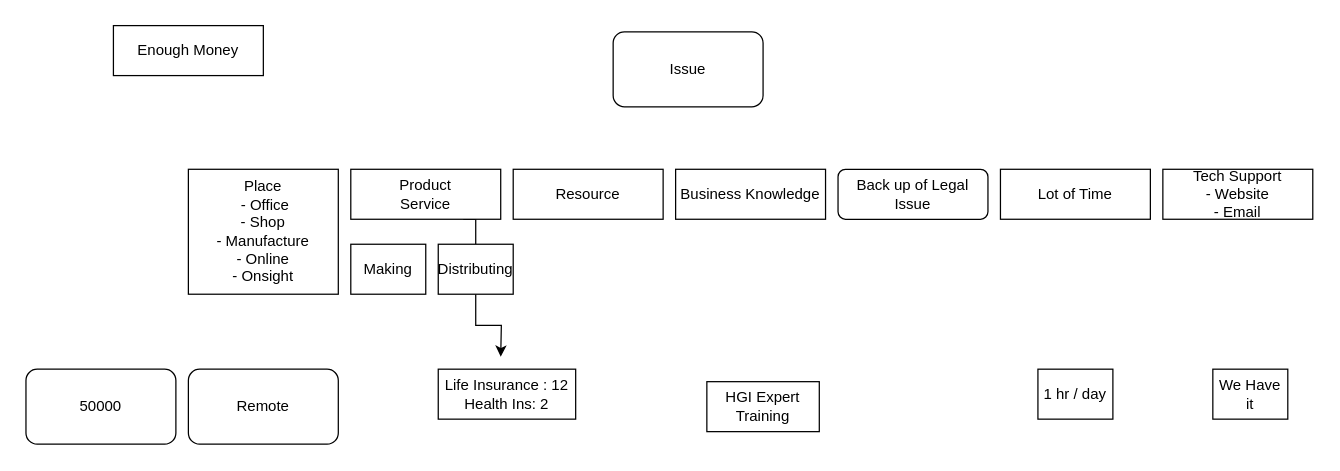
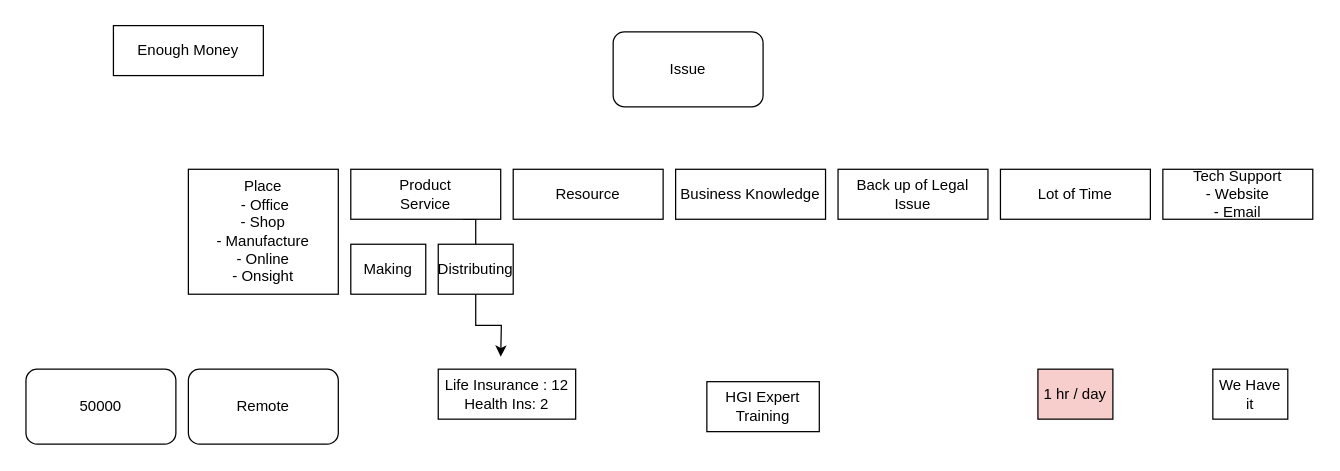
- <mxCell id="9" value="Back up of Legal Issue" style="whiteSpace=wrap;html=1;rounded=1;" vertex="1" parent="1"><mxGeometry x="670" y="135" width="120" height="40" as="geometry" /></mxCell>
+ <mxCell id="9" value="Back up of Legal Issue" style="rounded=0;whiteSpace=wrap;html=1;" vertex="1" parent="1"><mxGeometry x="670" y="135" width="120" height="40" as="geometry" /></mxCell>
- <mxCell id="19" value="1 hr / day" style="rounded=0;whiteSpace=wrap;html=1;" vertex="1" parent="1"><mxGeometry x="830" y="295" width="60" height="40" as="geometry" /></mxCell>
+ <mxCell id="19" value="1 hr / day" style="rounded=0;whiteSpace=wrap;html=1;fillColor=#f8cecc;" vertex="1" parent="1"><mxGeometry x="830" y="295" width="60" height="40" as="geometry" /></mxCell>
